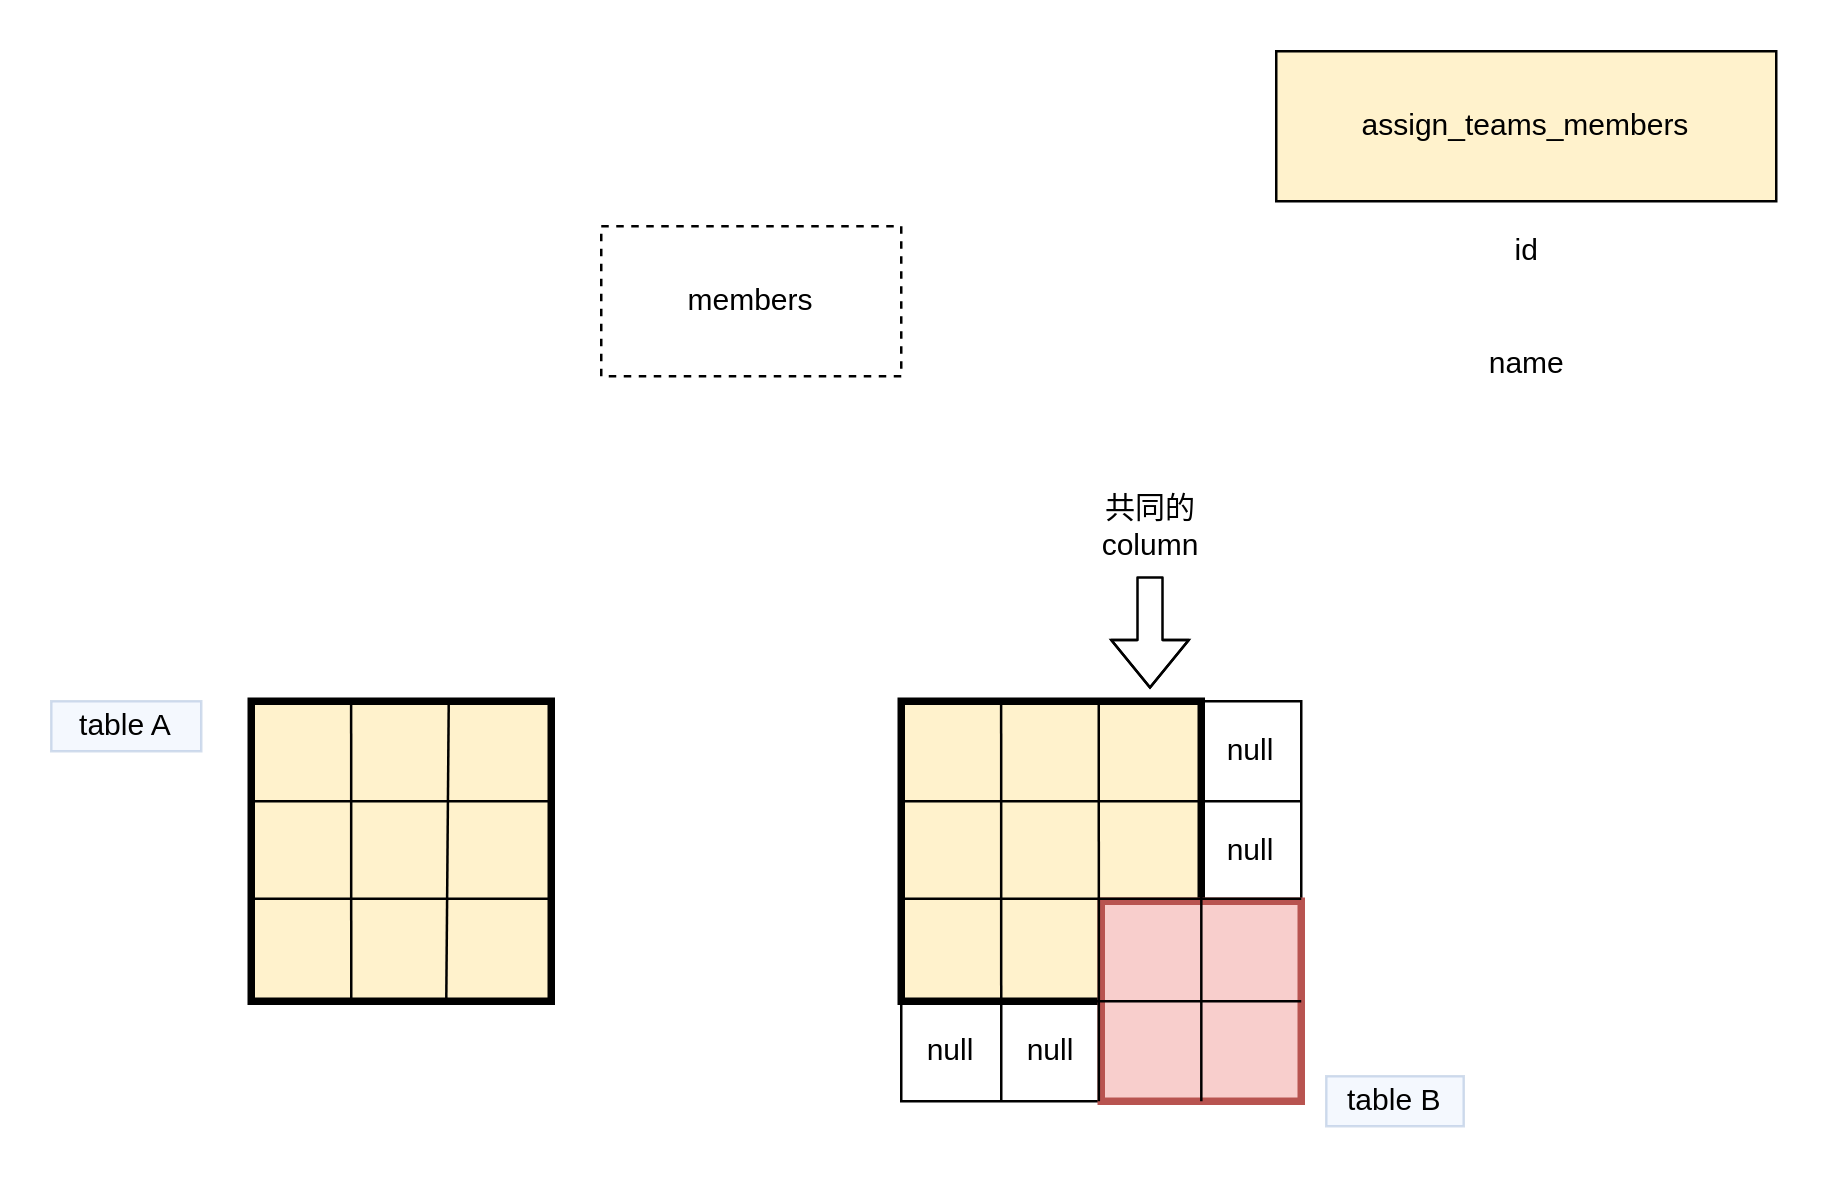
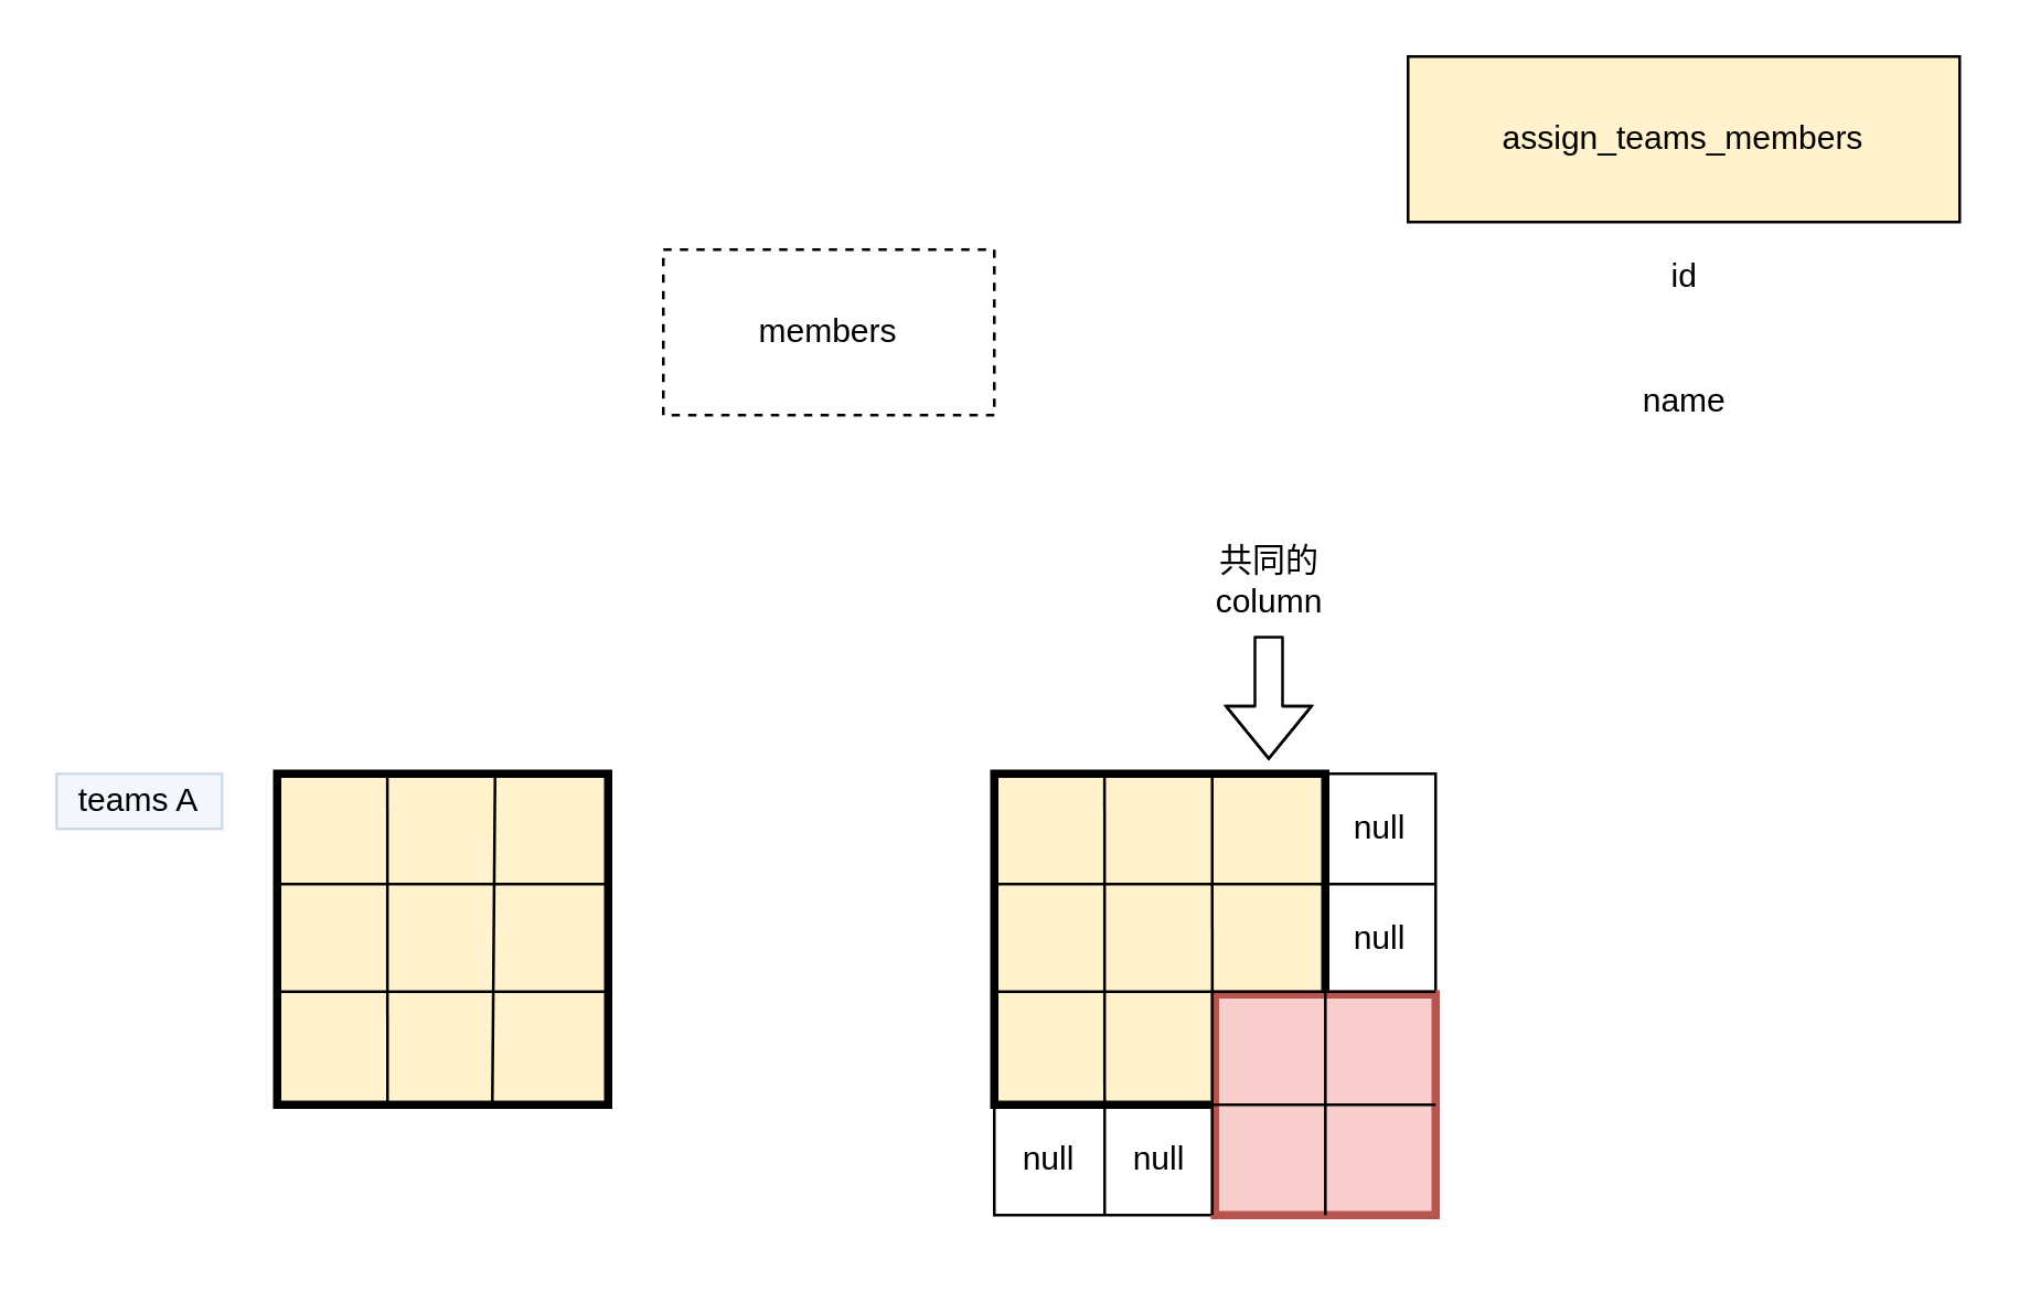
- <mxCell id="15" value="table A" style="text;html=1;strokeColor=#6c8ebf;fillColor=#dae8fc;align=center;verticalAlign=middle;whiteSpace=wrap;rounded=0;opacity=30;" parent="1" vertex="1"><mxGeometry x="20" y="280" width="60" height="20" as="geometry" /></mxCell>
+ <mxCell id="15" value="teams A" style="text;html=1;strokeColor=#6c8ebf;fillColor=#dae8fc;align=center;verticalAlign=middle;whiteSpace=wrap;rounded=0;opacity=30;" parent="1" vertex="1"><mxGeometry x="20" y="280" width="60" height="20" as="geometry" /></mxCell>
- <mxCell id="16" value="table B" style="text;html=1;strokeColor=#6c8ebf;fillColor=#dae8fc;align=center;verticalAlign=middle;whiteSpace=wrap;rounded=0;opacity=30;" parent="1" vertex="1"><mxGeometry x="530" y="430" width="55" height="20" as="geometry" /></mxCell>
